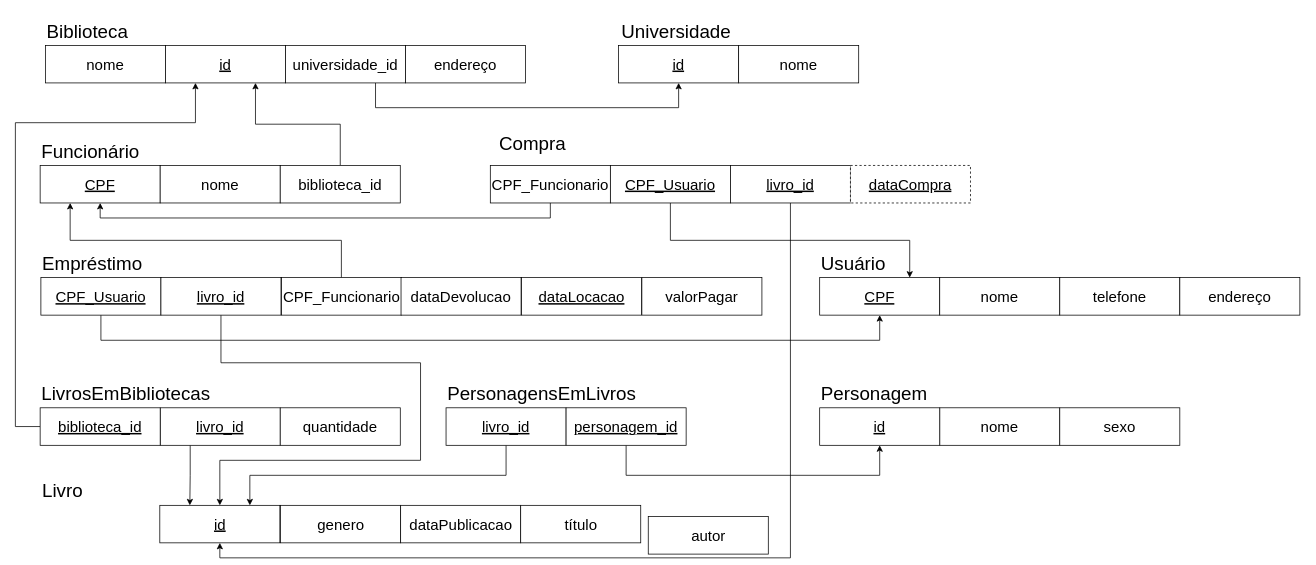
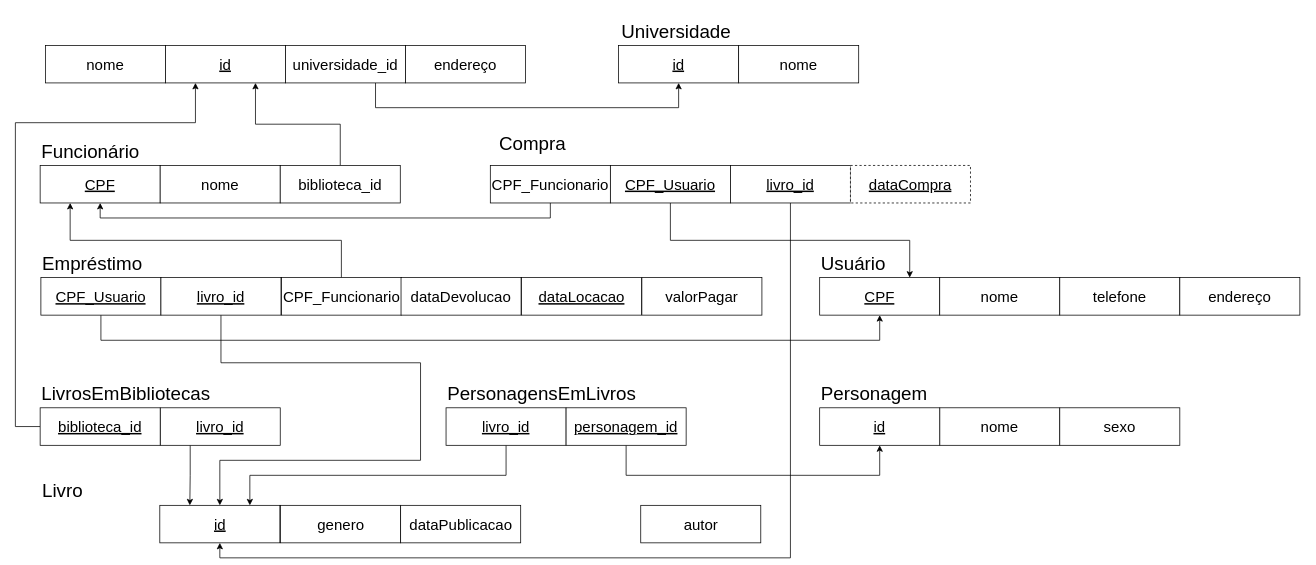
- <mxCell id="6" value="Biblioteca" style="text;html=1;align=left;verticalAlign=middle;resizable=0;points=[];autosize=1;strokeColor=none;fillColor=none;fontSize=25;" parent="1" vertex="1"><mxGeometry x="60" y="20" width="130" height="40" as="geometry" /></mxCell>
- <mxCell id="56" value="quantidade" style="rounded=0;whiteSpace=wrap;html=1;fontSize=20;" parent="1" vertex="1"><mxGeometry x="373" y="543" width="160" height="50" as="geometry" /></mxCell>
- <mxCell id="58" value="título" style="rounded=0;whiteSpace=wrap;html=1;fontSize=20;fontStyle=0" vertex="1" parent="1"><mxGeometry x="693.5" y="673" width="160" height="50" as="geometry" /></mxCell>
- <mxCell id="59" value="autor" style="rounded=0;whiteSpace=wrap;html=1;fontSize=20;" vertex="1" parent="1"><mxGeometry x="863.5" y="688" width="160" height="50" as="geometry" /></mxCell>
+ <mxCell id="59" value="autor" style="rounded=0;whiteSpace=wrap;html=1;fontSize=20;" vertex="1" parent="1"><mxGeometry x="853.5" y="673" width="160" height="50" as="geometry" /></mxCell>
